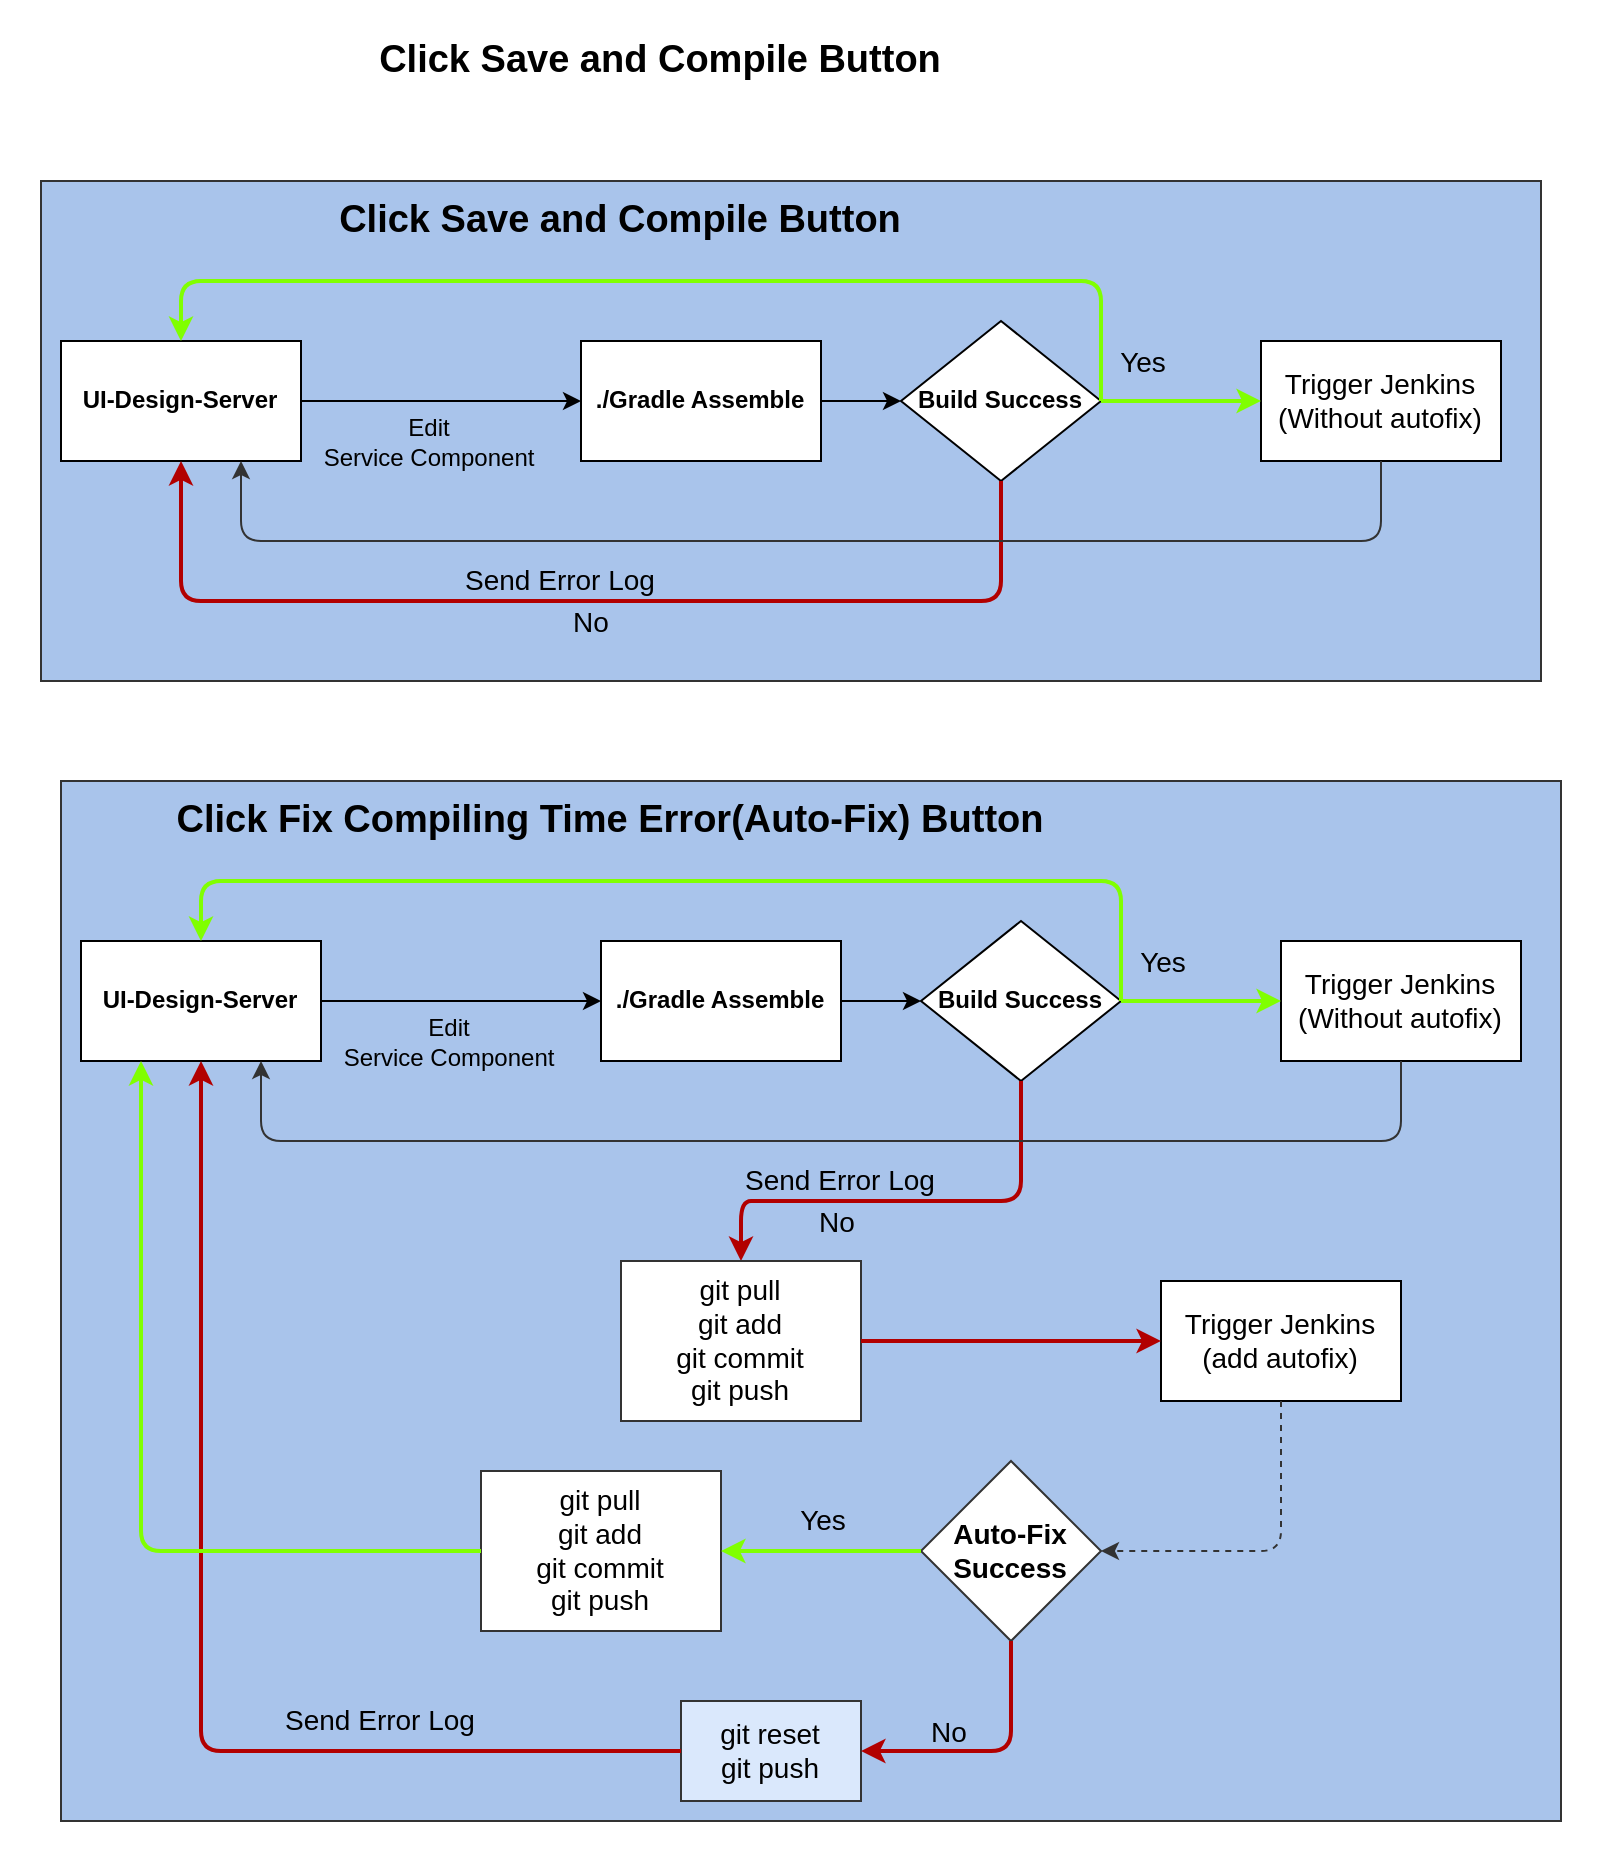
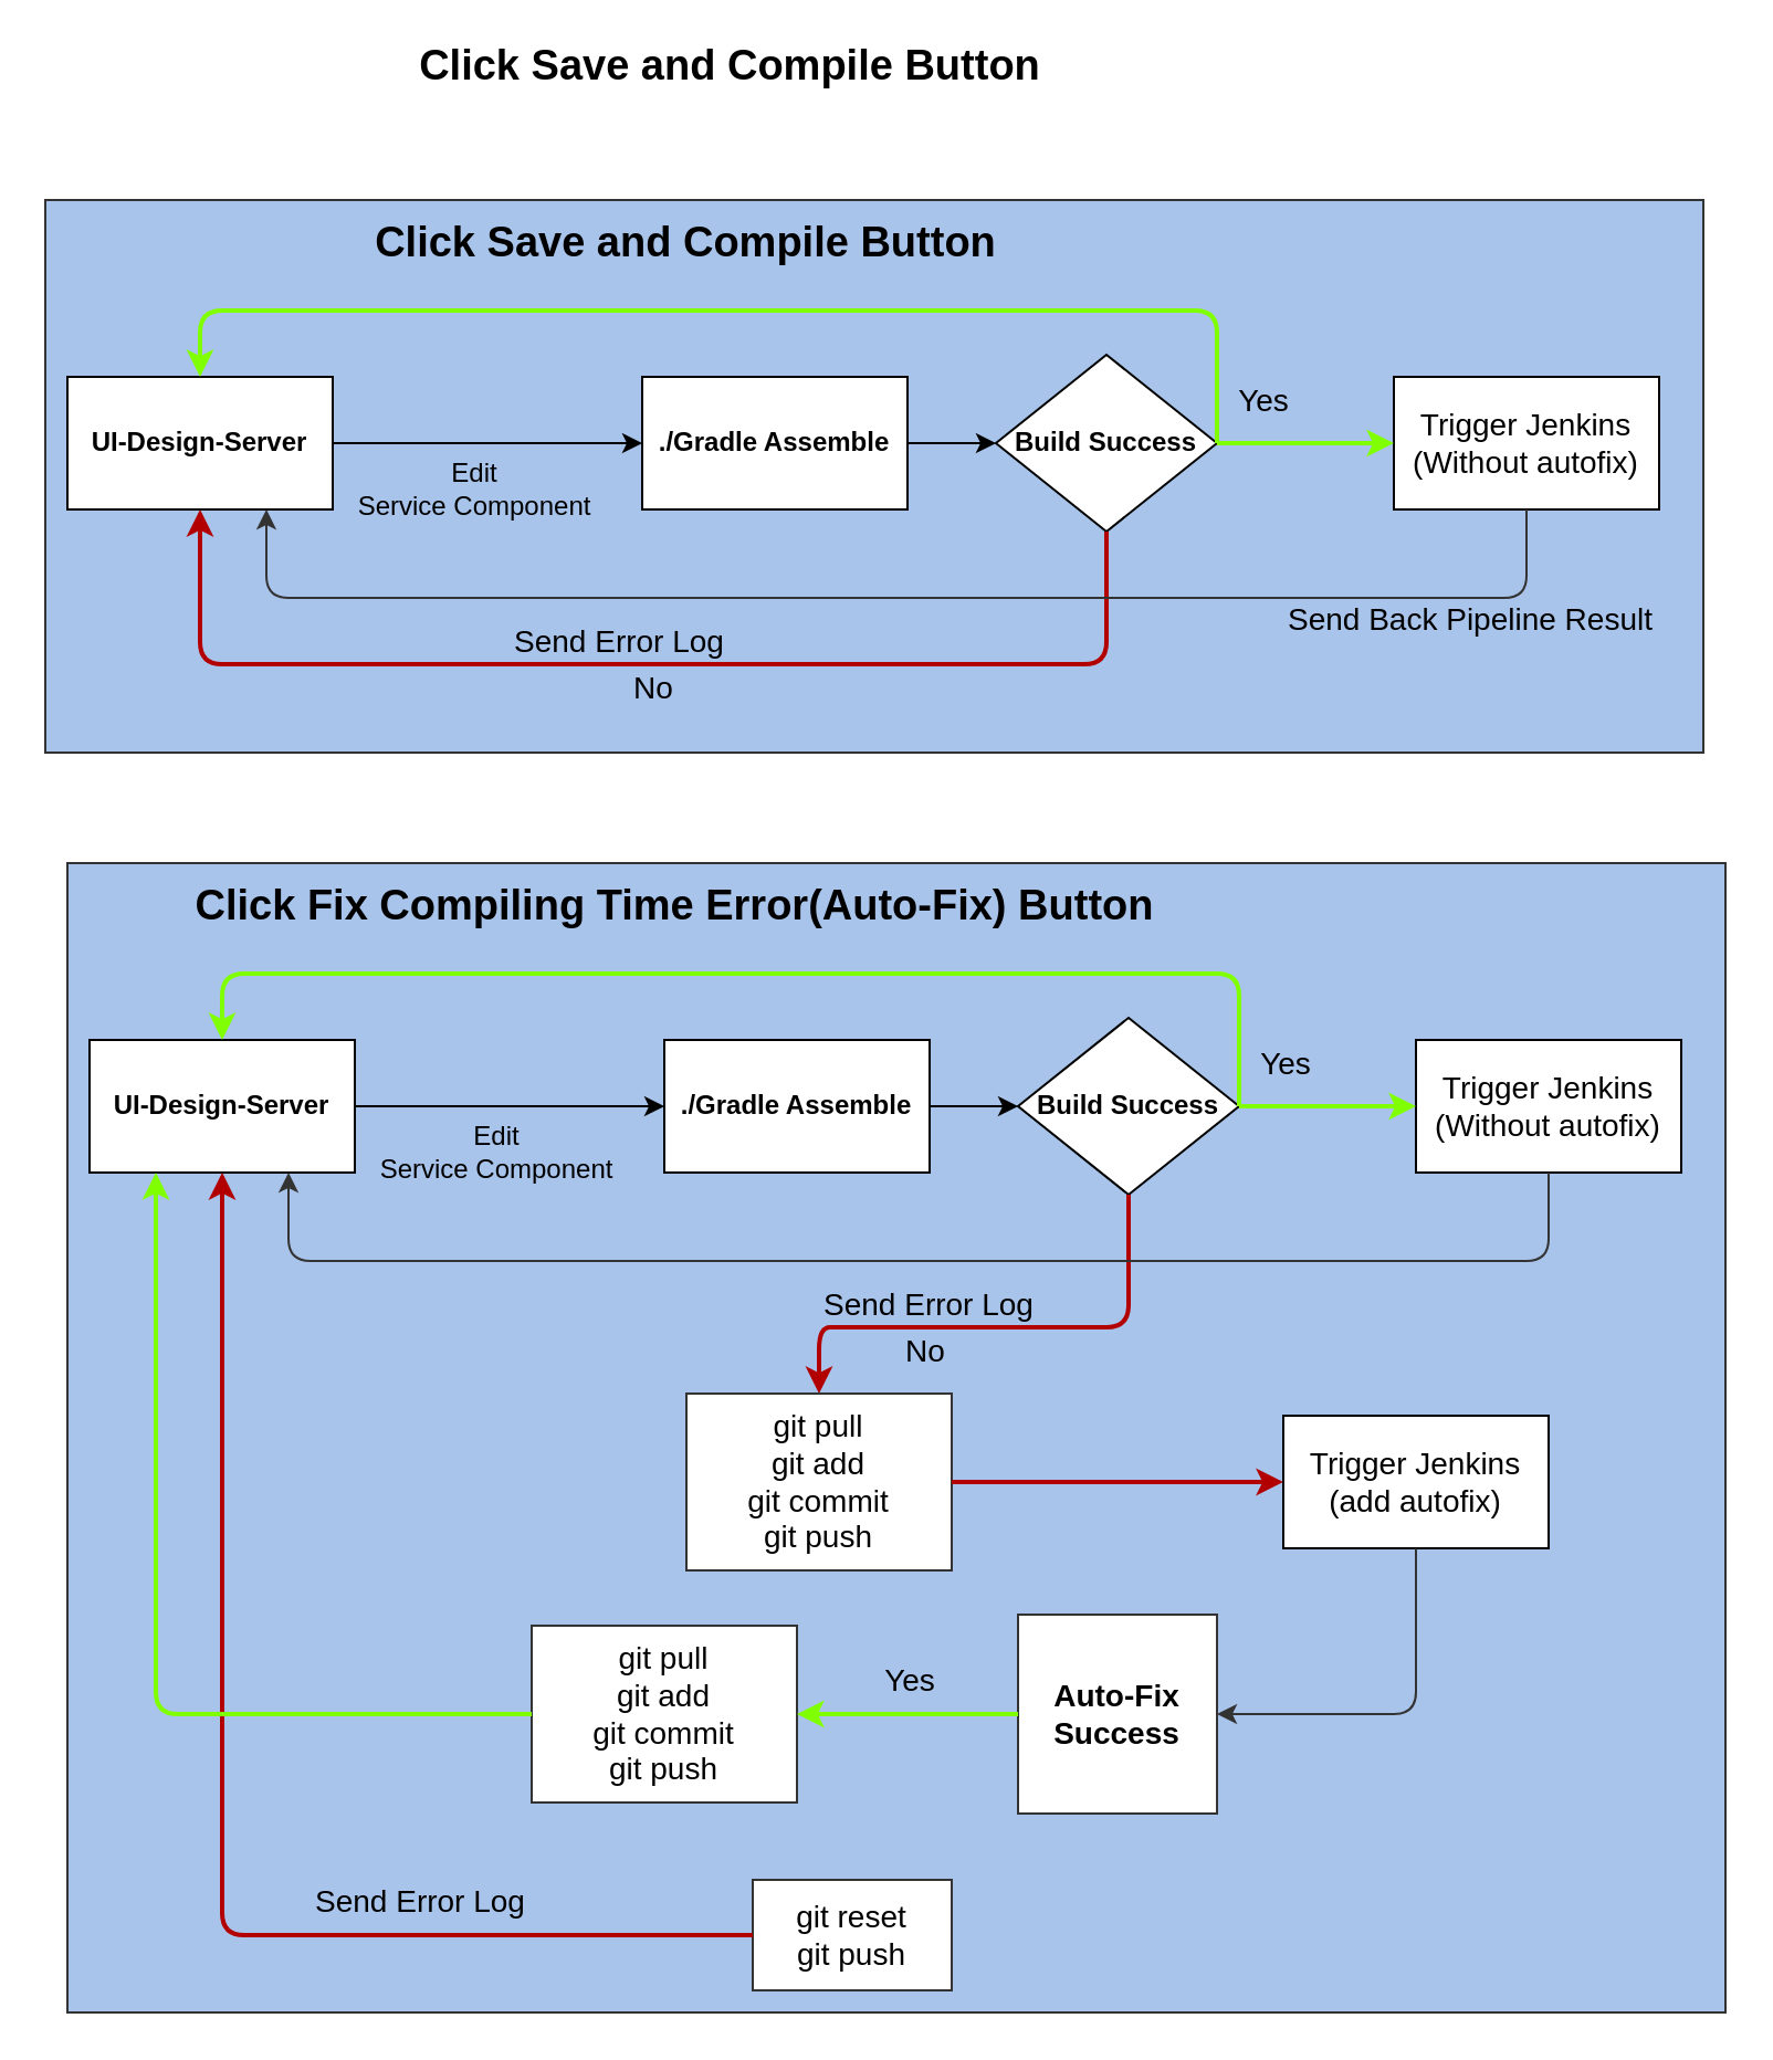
+ <mxCell id="19" value="Send Back Pipeline Result" style="text;html=1;strokeColor=none;fillColor=none;align=center;verticalAlign=middle;whiteSpace=wrap;rounded=0;labelBackgroundColor=none;fontSize=14;" parent="1" vertex="1"><mxGeometry x="580" y="270" width="170" height="20" as="geometry" /></mxCell>
- <mxCell id="40" value="&lt;b&gt;Auto-Fix&lt;br&gt;Success&lt;/b&gt;" style="rhombus;whiteSpace=wrap;html=1;labelBackgroundColor=none;strokeColor=#333333;fillColor=#FFFFFF;fontSize=14;" parent="1" vertex="1"><mxGeometry x="460" y="730" width="90" height="90" as="geometry" /></mxCell>
+ <mxCell id="40" value="&lt;b&gt;Auto-Fix&lt;br&gt;Success&lt;/b&gt;" style="whiteSpace=wrap;html=1;labelBackgroundColor=none;strokeColor=#333333;fillColor=#FFFFFF;fontSize=14;rounded=0;" parent="1" vertex="1"><mxGeometry x="460" y="730" width="90" height="90" as="geometry" /></mxCell>
- <mxCell id="41" value="" style="endArrow=classic;html=1;strokeWidth=1;fontSize=14;exitX=0.5;exitY=1;exitDx=0;exitDy=0;entryX=1;entryY=0.5;entryDx=0;entryDy=0;strokeColor=#333333;dashed=1;" parent="1" source="38" target="40" edge="1"><mxGeometry width="50" height="50" relative="1" as="geometry"><mxPoint x="360" y="650" as="sourcePoint" /><mxPoint x="410" y="600" as="targetPoint" /><Array as="points"><mxPoint x="640" y="775" /></Array></mxGeometry></mxCell>
+ <mxCell id="41" value="" style="endArrow=classic;html=1;strokeWidth=1;fontSize=14;exitX=0.5;exitY=1;exitDx=0;exitDy=0;entryX=1;entryY=0.5;entryDx=0;entryDy=0;strokeColor=#333333;" parent="1" source="38" target="40" edge="1"><mxGeometry width="50" height="50" relative="1" as="geometry"><mxPoint x="360" y="650" as="sourcePoint" /><mxPoint x="410" y="600" as="targetPoint" /><Array as="points"><mxPoint x="640" y="775" /></Array></mxGeometry></mxCell>
- <mxCell id="42" value="git reset&lt;br&gt;git push" style="rounded=0;whiteSpace=wrap;html=1;labelBackgroundColor=none;strokeColor=#333333;fillColor=#dae8fc;fontSize=14;" parent="1" vertex="1"><mxGeometry x="340" y="850" width="90" height="50" as="geometry" /></mxCell>
+ <mxCell id="42" value="git reset&lt;br&gt;git push" style="rounded=0;whiteSpace=wrap;html=1;labelBackgroundColor=none;strokeColor=#333333;fillColor=#FFFFFF;fontSize=14;" parent="1" vertex="1"><mxGeometry x="340" y="850" width="90" height="50" as="geometry" /></mxCell>
- <mxCell id="43" value="" style="endArrow=classic;html=1;strokeWidth=2;fontSize=14;exitX=0.5;exitY=1;exitDx=0;exitDy=0;entryX=1;entryY=0.5;entryDx=0;entryDy=0;strokeColor=#B20000;" parent="1" source="40" target="42" edge="1"><mxGeometry width="50" height="50" relative="1" as="geometry"><mxPoint x="360" y="650" as="sourcePoint" /><mxPoint x="410" y="600" as="targetPoint" /><Array as="points"><mxPoint x="505" y="875" /></Array></mxGeometry></mxCell>
- <mxCell id="44" value="No" style="edgeLabel;html=1;align=center;verticalAlign=middle;resizable=0;points=[];fontSize=14;labelBackgroundColor=none;" parent="43" vertex="1" connectable="0"><mxGeometry x="-0.048" y="-14" relative="1" as="geometry"><mxPoint x="-25" y="4" as="offset" /></mxGeometry></mxCell>
